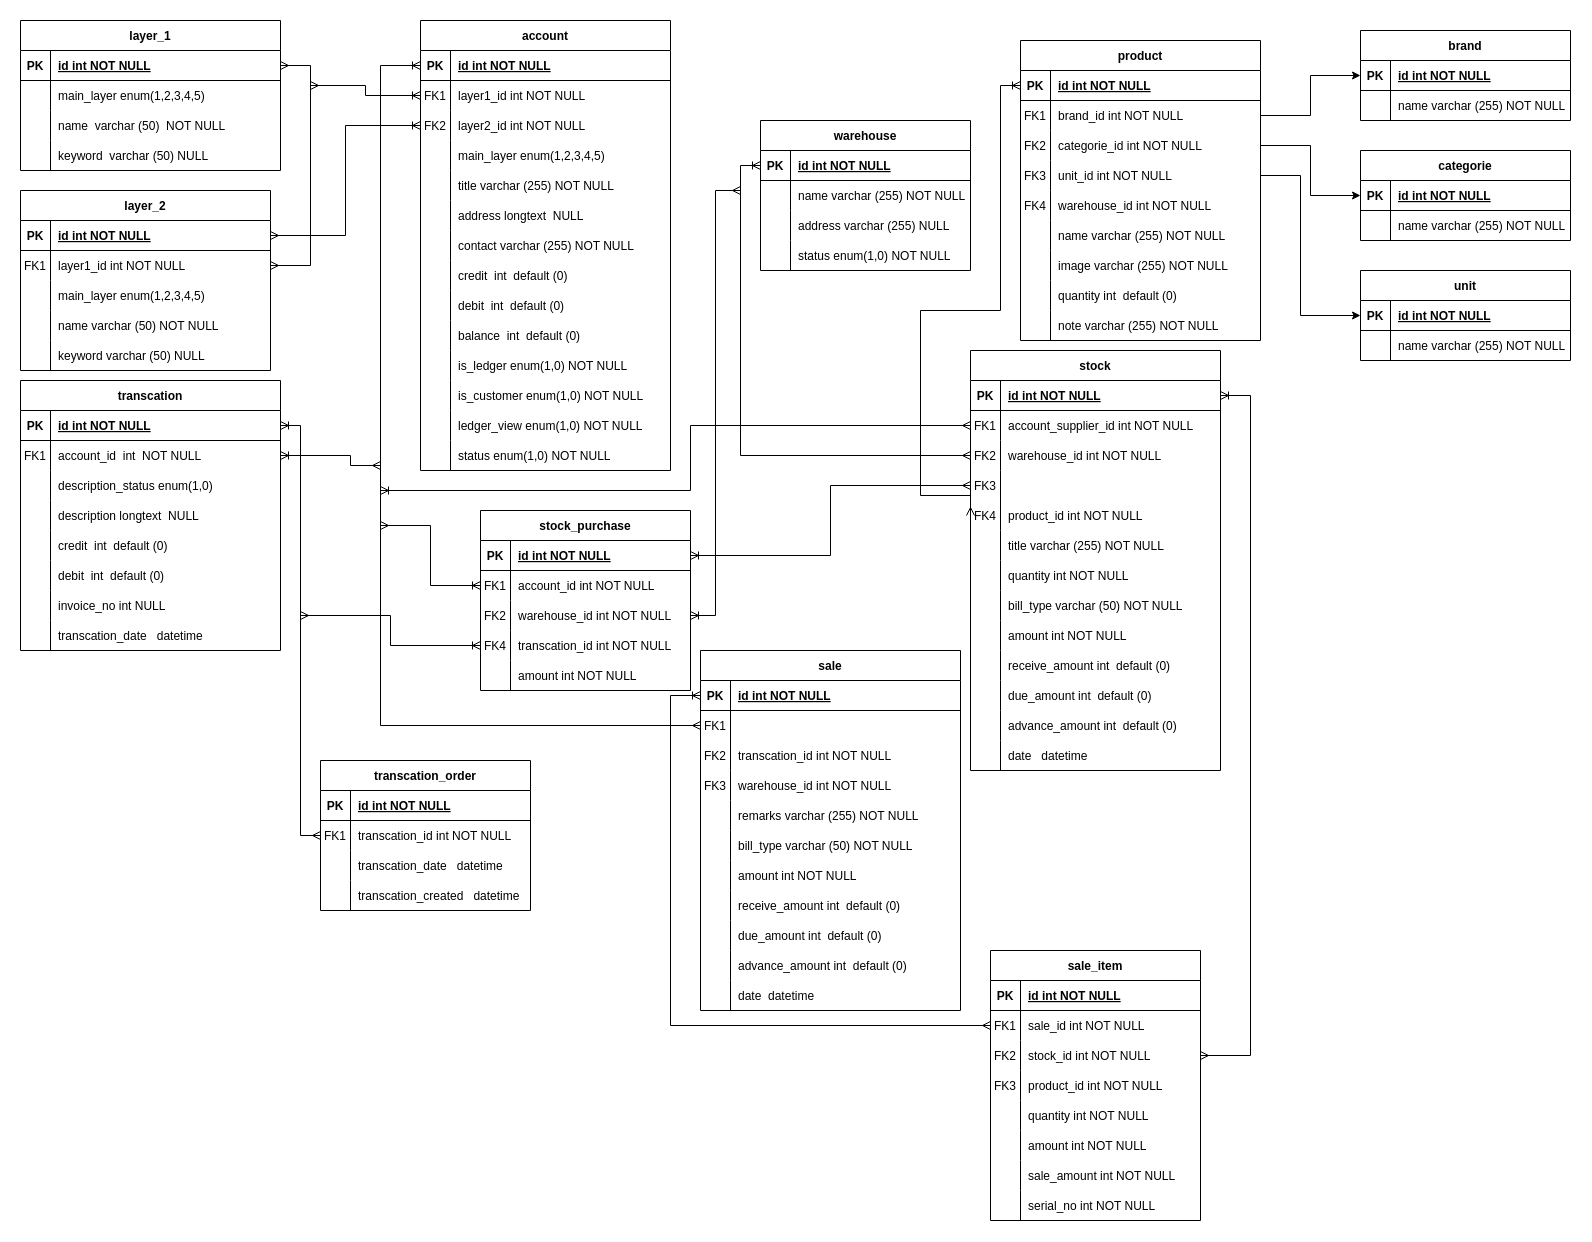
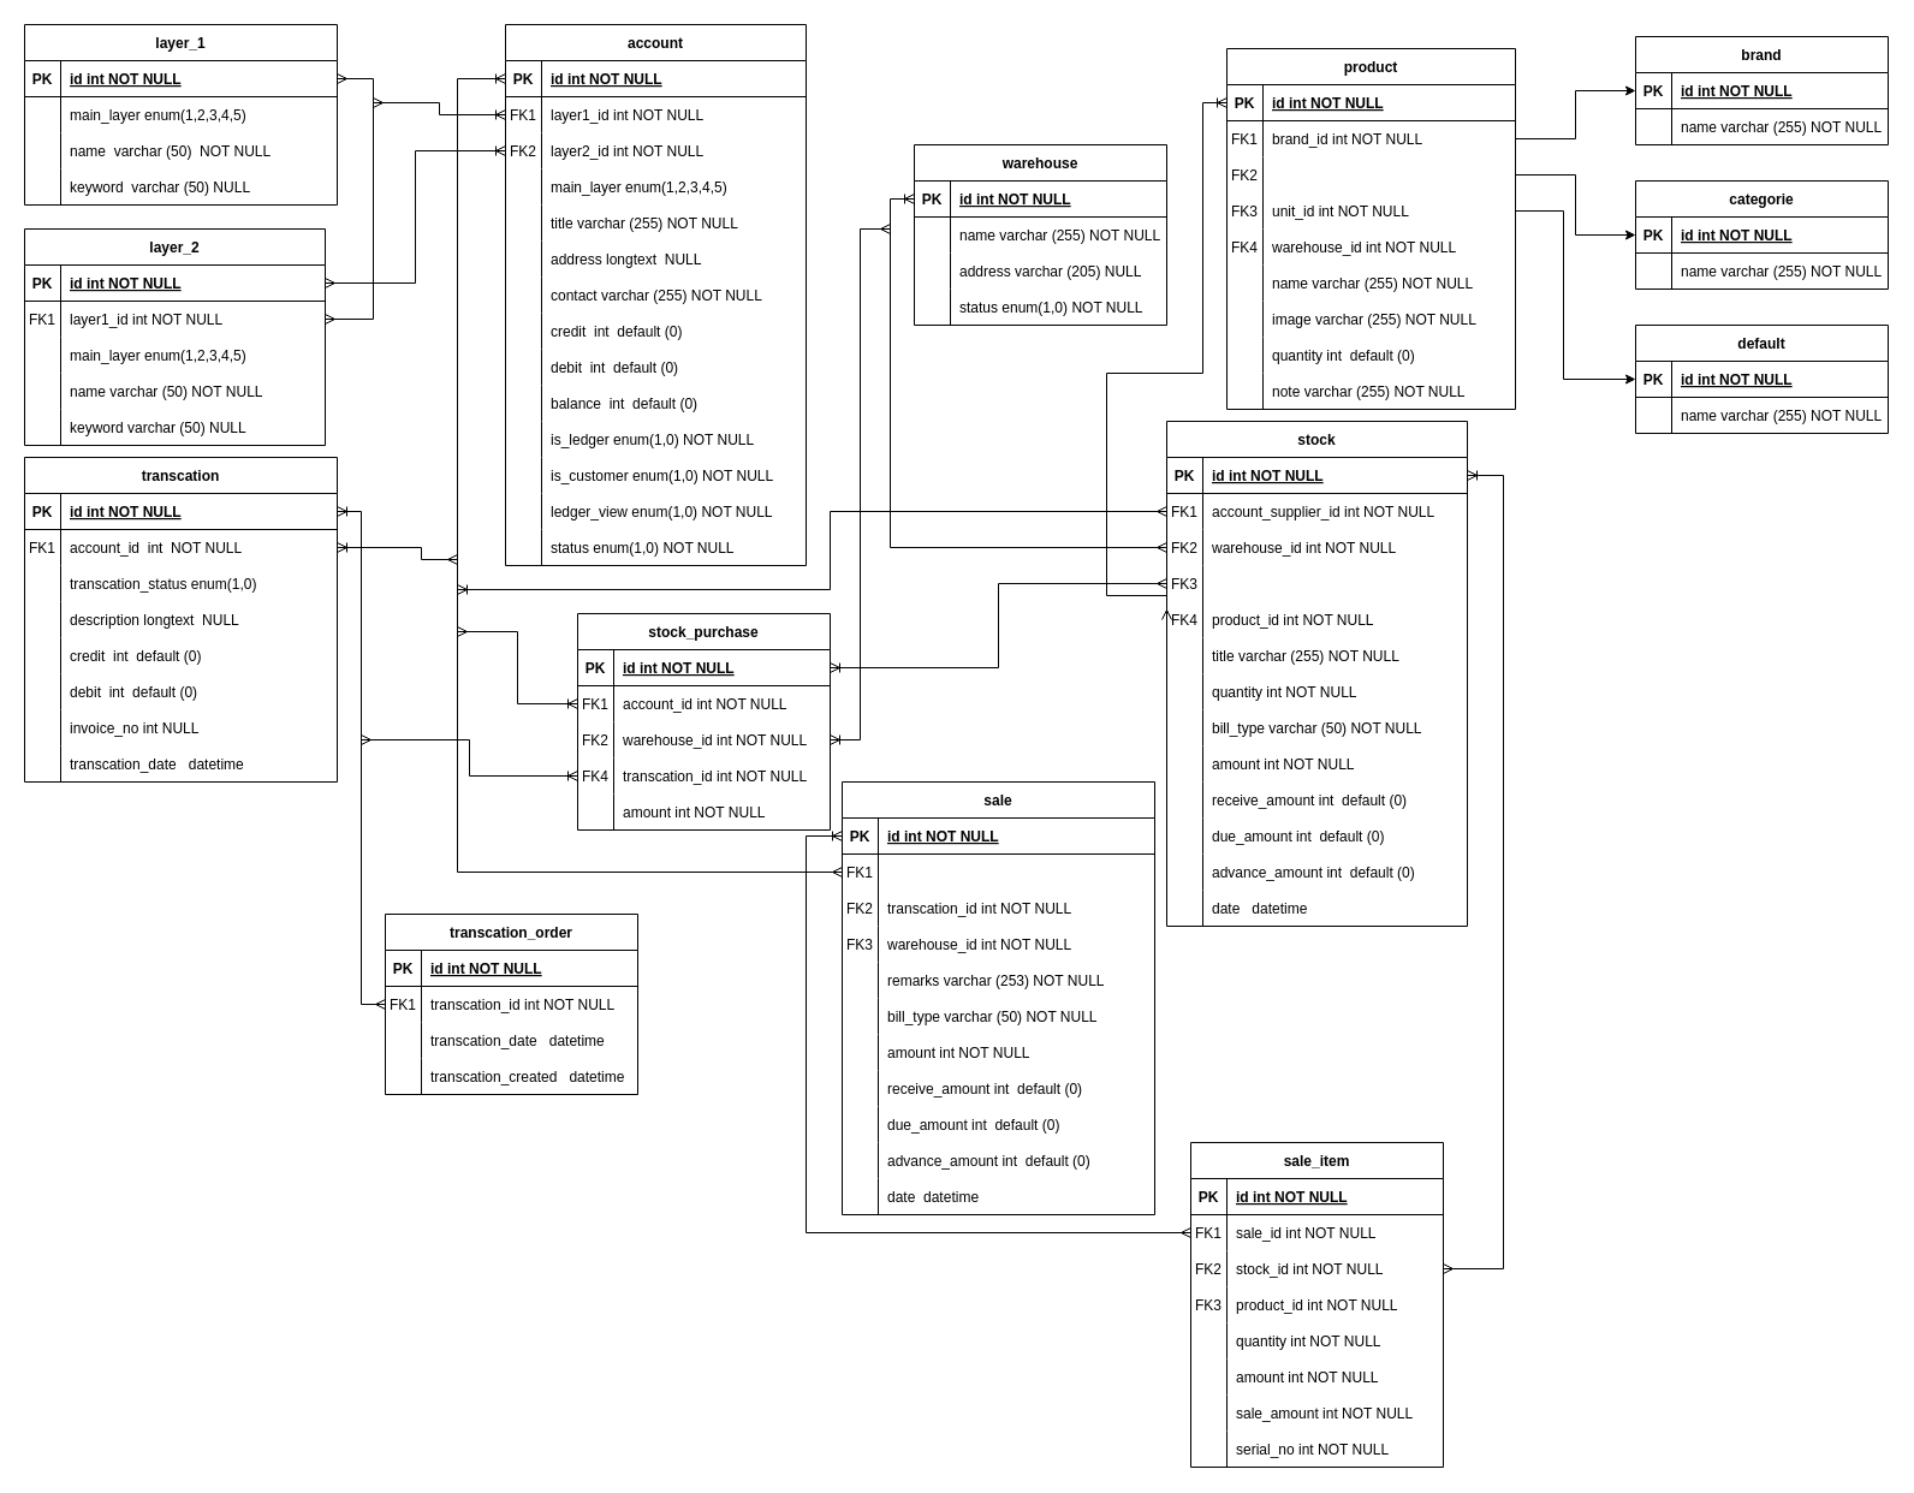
- <mxCell id="261" value="categorie_id int NOT NULL" style="shape=partialRectangle;overflow=hidden;connectable=0;fillColor=none;top=0;left=0;bottom=0;right=0;align=left;spacingLeft=6;labelBackgroundColor=none;rounded=0;" parent="259" vertex="1"><mxGeometry x="30" width="210" height="30" as="geometry"><mxRectangle width="210" height="30" as="alternateBounds" /></mxGeometry></mxCell>
- <mxCell id="85" value="address varchar (255) NULL" style="shape=partialRectangle;overflow=hidden;connectable=0;fillColor=none;top=0;left=0;bottom=0;right=0;align=left;spacingLeft=6;labelBackgroundColor=none;rounded=0;" parent="83" vertex="1"><mxGeometry x="30" width="180" height="30" as="geometry"><mxRectangle width="180" height="30" as="alternateBounds" /></mxGeometry></mxCell>
+ <mxCell id="85" value="address varchar (205) NULL" style="shape=partialRectangle;overflow=hidden;connectable=0;fillColor=none;top=0;left=0;bottom=0;right=0;align=left;spacingLeft=6;labelBackgroundColor=none;rounded=0;" parent="83" vertex="1"><mxGeometry x="30" width="180" height="30" as="geometry"><mxRectangle width="180" height="30" as="alternateBounds" /></mxGeometry></mxCell>
- <mxCell id="295" value="unit" style="shape=table;startSize=30;container=1;collapsible=1;childLayout=tableLayout;fixedRows=1;rowLines=0;fontStyle=1;align=center;resizeLast=1;labelBackgroundColor=none;rounded=0;" parent="1" vertex="1"><mxGeometry x="1360" y="270" width="210" height="90" as="geometry" /></mxCell>
+ <mxCell id="295" value="default" style="shape=table;startSize=30;container=1;collapsible=1;childLayout=tableLayout;fixedRows=1;rowLines=0;fontStyle=1;align=center;resizeLast=1;labelBackgroundColor=none;rounded=0;" parent="1" vertex="1"><mxGeometry x="1360" y="270" width="210" height="90" as="geometry" /></mxCell>
- <mxCell id="200" value="description_status enum(1,0) " style="shape=partialRectangle;overflow=hidden;connectable=0;fillColor=none;top=0;left=0;bottom=0;right=0;align=left;spacingLeft=6;labelBackgroundColor=none;rounded=0;" parent="198" vertex="1"><mxGeometry x="30" width="230" height="30" as="geometry"><mxRectangle width="230" height="30" as="alternateBounds" /></mxGeometry></mxCell>
+ <mxCell id="200" value="transcation_status enum(1,0) " style="shape=partialRectangle;overflow=hidden;connectable=0;fillColor=none;top=0;left=0;bottom=0;right=0;align=left;spacingLeft=6;labelBackgroundColor=none;rounded=0;" parent="198" vertex="1"><mxGeometry x="30" width="230" height="30" as="geometry"><mxRectangle width="230" height="30" as="alternateBounds" /></mxGeometry></mxCell>
- <mxCell id="144" value="remarks varchar (255) NOT NULL" style="shape=partialRectangle;overflow=hidden;connectable=0;fillColor=none;top=0;left=0;bottom=0;right=0;align=left;spacingLeft=6;labelBackgroundColor=none;rounded=0;" parent="142" vertex="1"><mxGeometry x="30" width="230" height="30" as="geometry"><mxRectangle width="230" height="30" as="alternateBounds" /></mxGeometry></mxCell>
+ <mxCell id="144" value="remarks varchar (253) NOT NULL" style="shape=partialRectangle;overflow=hidden;connectable=0;fillColor=none;top=0;left=0;bottom=0;right=0;align=left;spacingLeft=6;labelBackgroundColor=none;rounded=0;" parent="142" vertex="1"><mxGeometry x="30" width="230" height="30" as="geometry"><mxRectangle width="230" height="30" as="alternateBounds" /></mxGeometry></mxCell>
